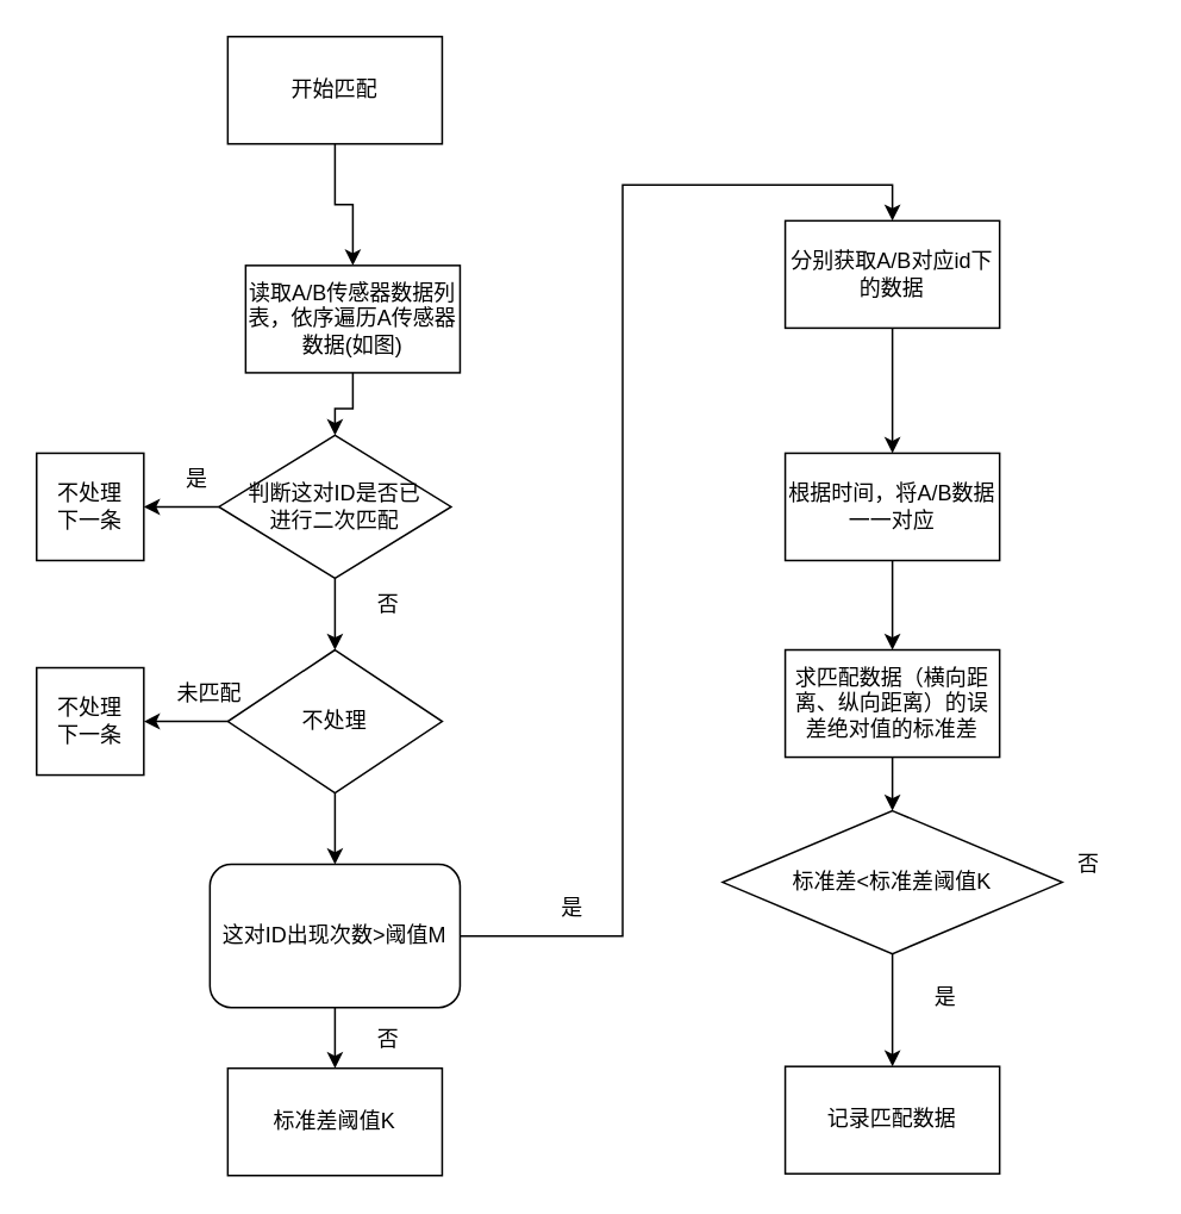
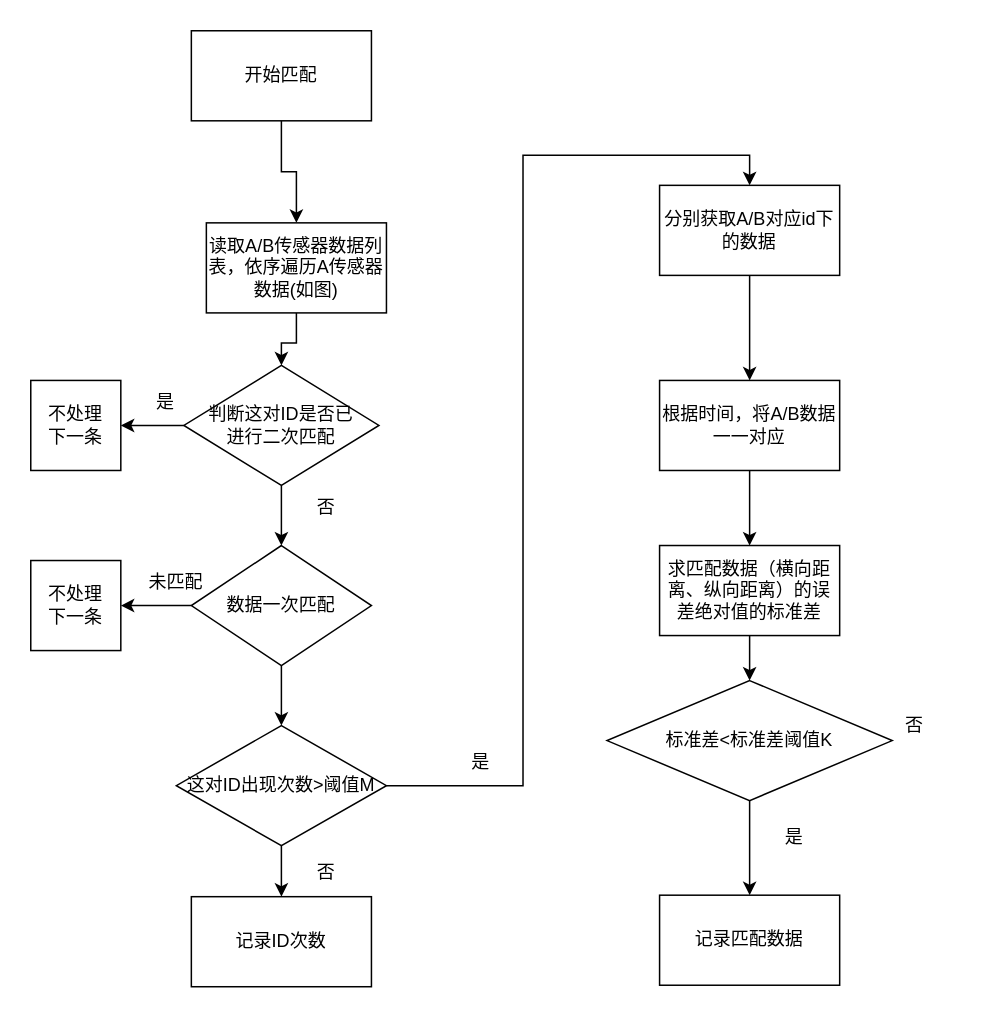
- <mxCell id="8" value="不处理" style="rhombus;whiteSpace=wrap;html=1;" vertex="1" parent="1"><mxGeometry x="127" y="363" width="120" height="80" as="geometry" /></mxCell>
+ <mxCell id="8" value="数据一次匹配" style="rhombus;whiteSpace=wrap;html=1;" vertex="1" parent="1"><mxGeometry x="127" y="363" width="120" height="80" as="geometry" /></mxCell>
- <mxCell id="12" value="这对ID出现次数&amp;gt;阈值M" style="whiteSpace=wrap;html=1;rounded=1;" vertex="1" parent="1"><mxGeometry x="117" y="483" width="140" height="80" as="geometry" /></mxCell>
+ <mxCell id="12" value="这对ID出现次数&amp;gt;阈值M" style="rhombus;whiteSpace=wrap;html=1;" vertex="1" parent="1"><mxGeometry x="117" y="483" width="140" height="80" as="geometry" /></mxCell>
- <mxCell id="18" value="标准差阈值K" style="rounded=0;whiteSpace=wrap;html=1;" vertex="1" parent="1"><mxGeometry x="127" y="597" width="120" height="60" as="geometry" /></mxCell>
+ <mxCell id="18" value="记录ID次数" style="rounded=0;whiteSpace=wrap;html=1;" vertex="1" parent="1"><mxGeometry x="127" y="597" width="120" height="60" as="geometry" /></mxCell>
